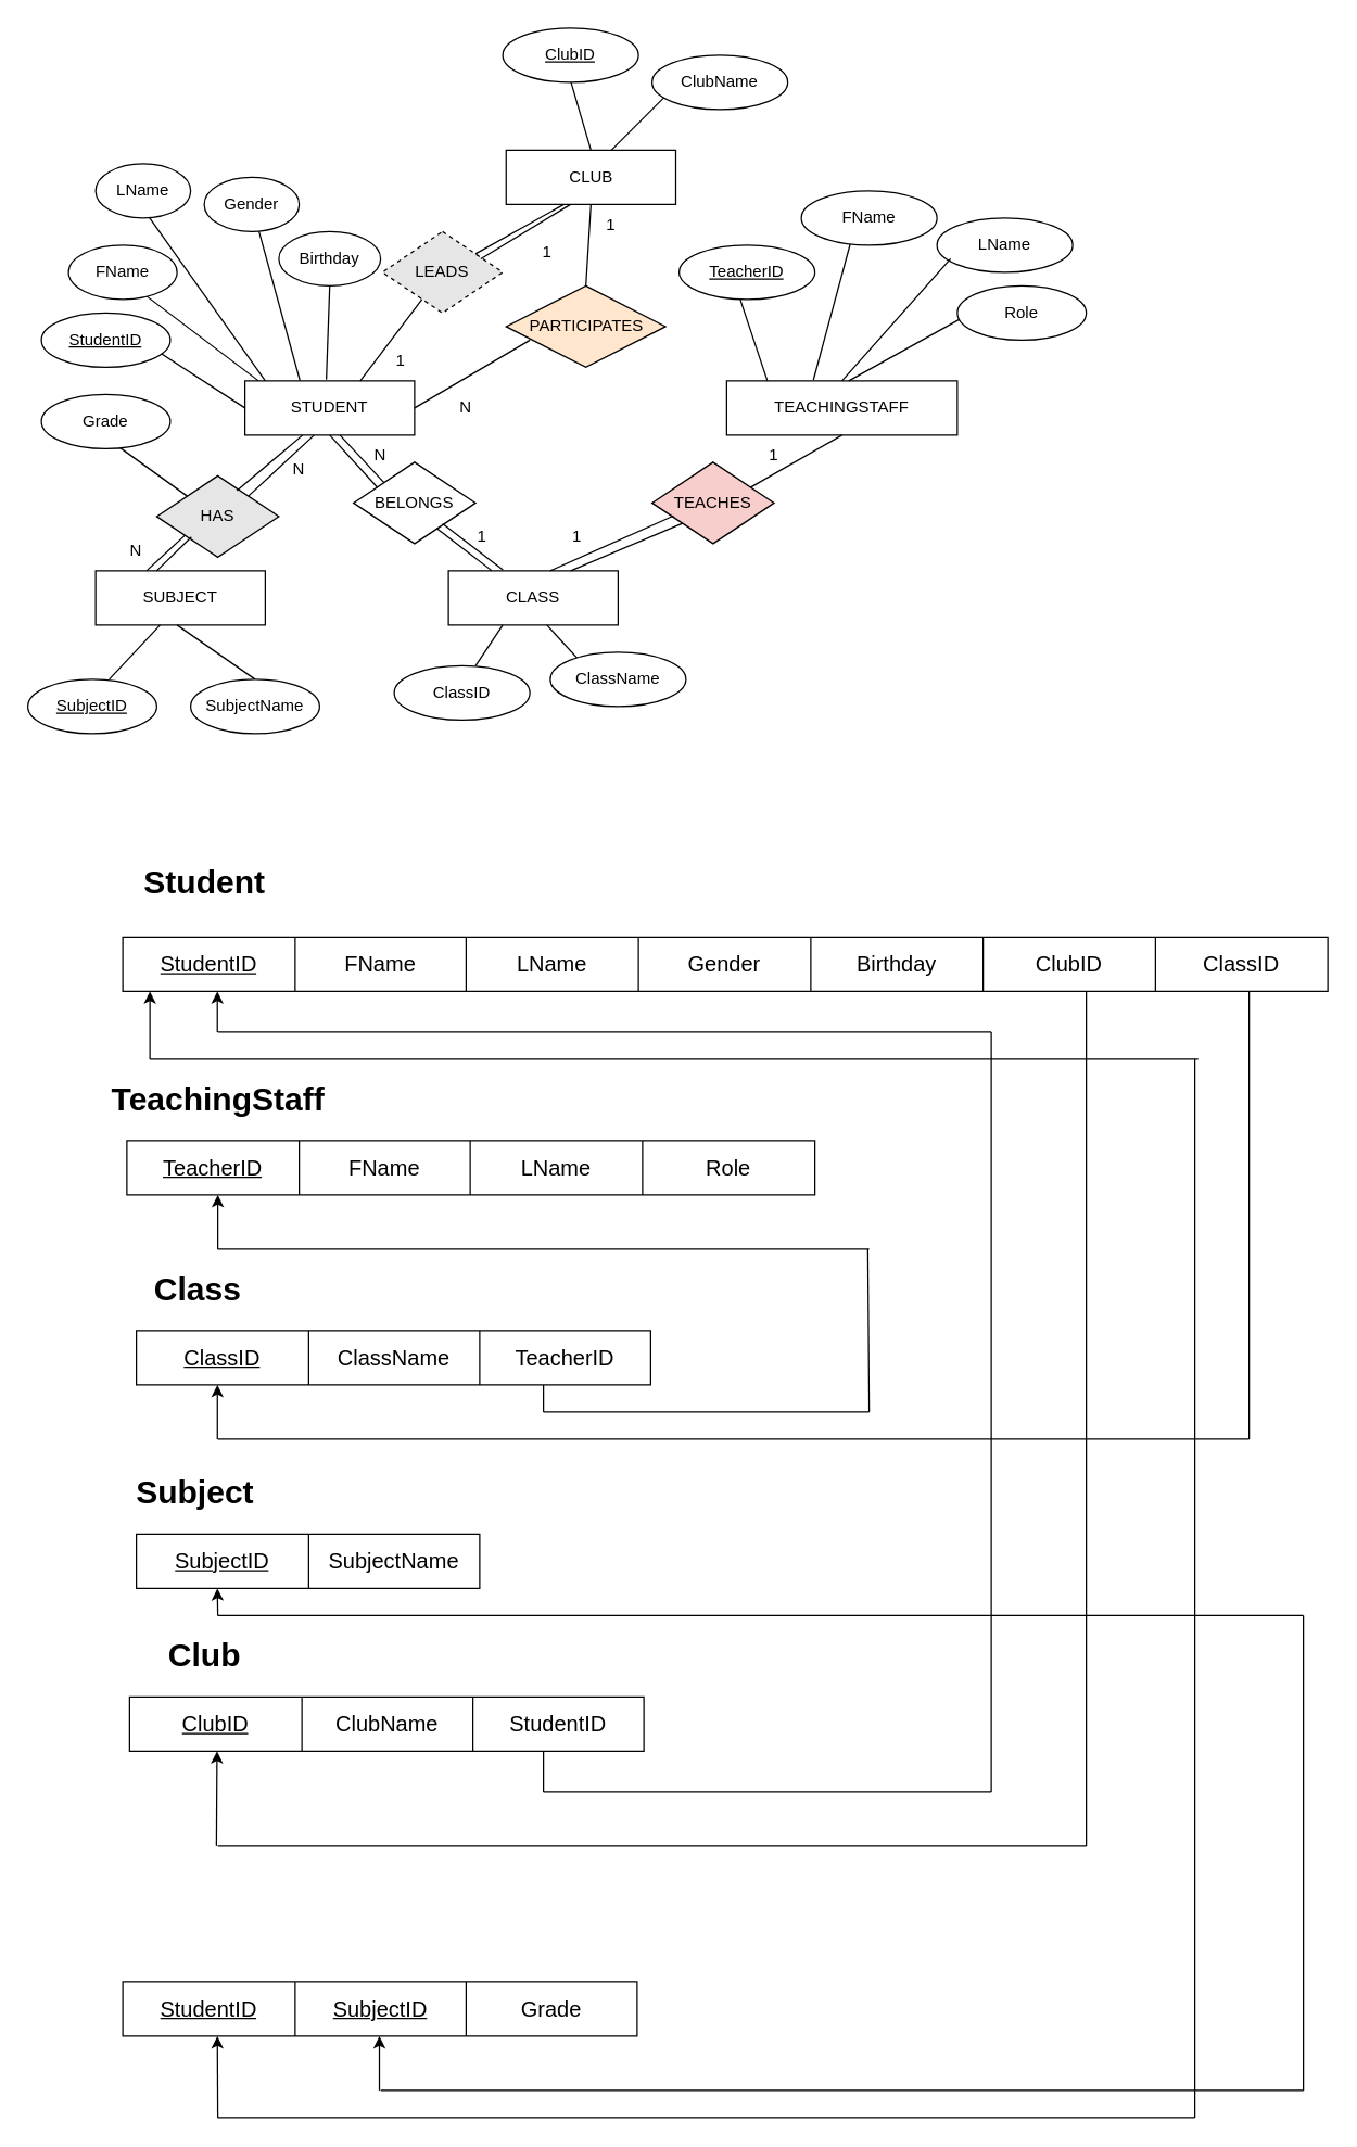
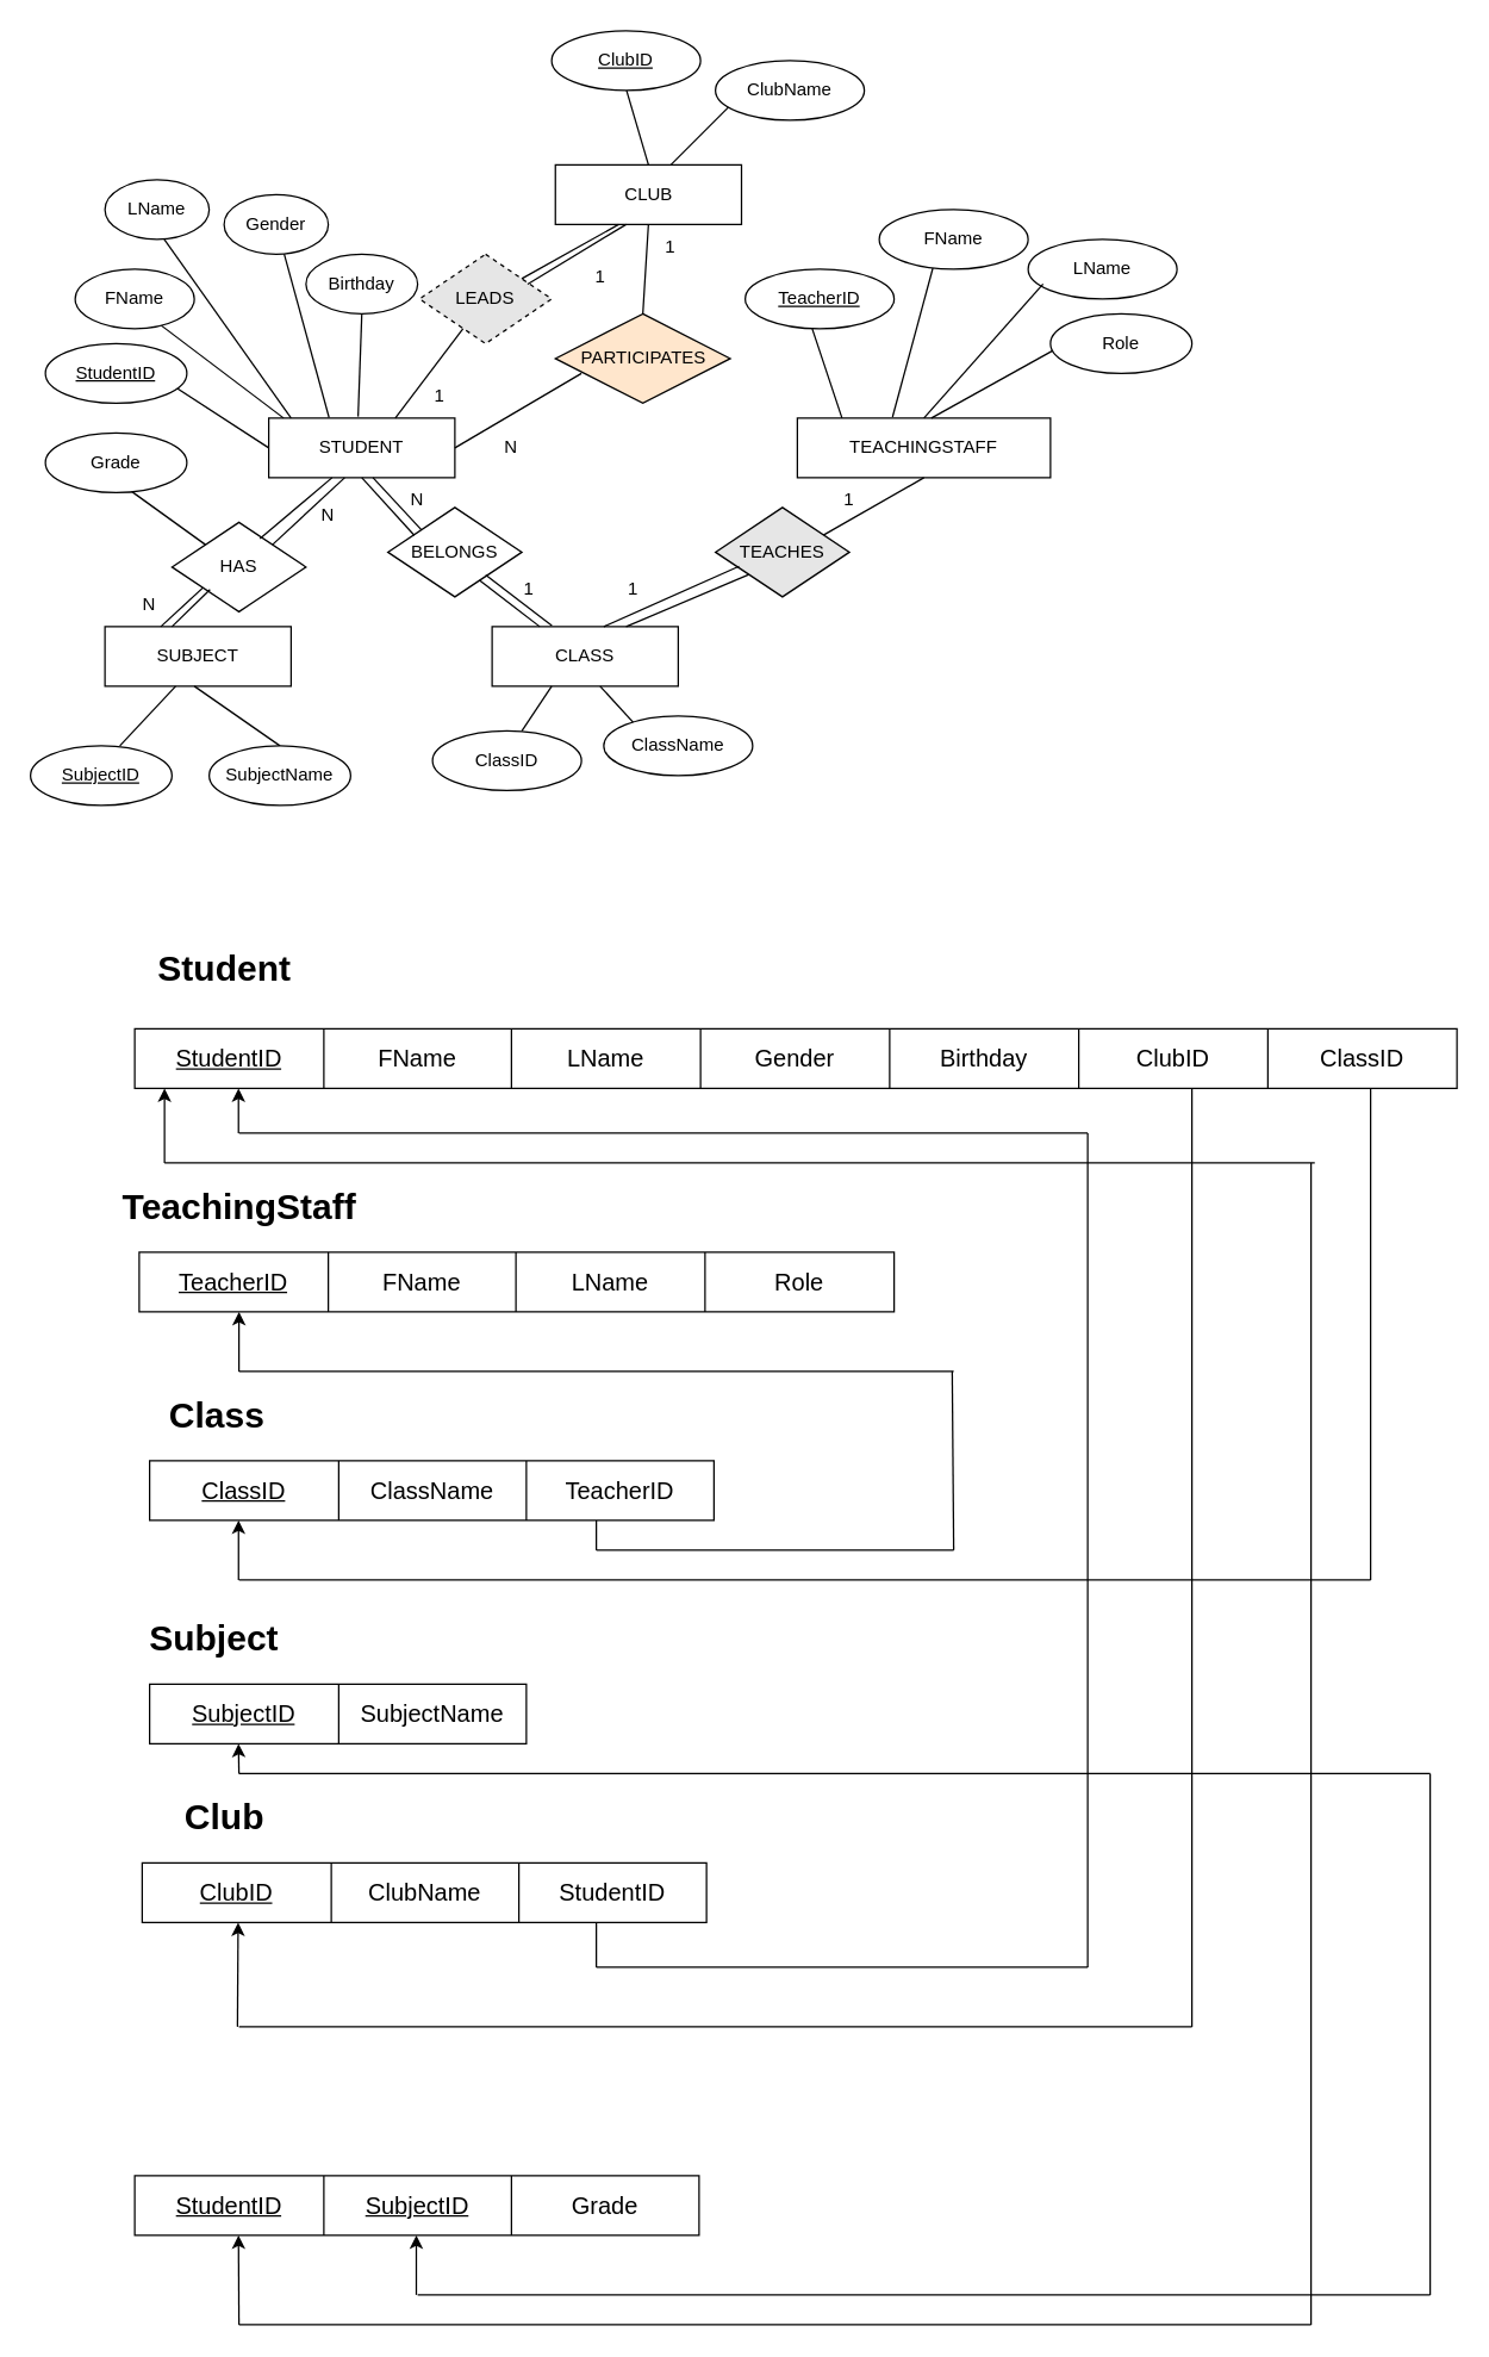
- <mxCell id="27" value="TEACHES" style="rhombus;whiteSpace=wrap;html=1;fillColor=#f8cecc;" vertex="1" parent="1"><mxGeometry x="480" y="340" width="90" height="60" as="geometry" /></mxCell>
+ <mxCell id="27" value="TEACHES" style="rhombus;whiteSpace=wrap;html=1;fillColor=#E6E6E6;" vertex="1" parent="1"><mxGeometry x="480" y="340" width="90" height="60" as="geometry" /></mxCell>
- <mxCell id="44" value="HAS" style="rhombus;whiteSpace=wrap;html=1;fillColor=#E6E6E6;" vertex="1" parent="1"><mxGeometry x="115" y="350" width="90" height="60" as="geometry" /></mxCell>
+ <mxCell id="44" value="HAS" style="rhombus;whiteSpace=wrap;html=1;fillColor=#ffffff;" vertex="1" parent="1"><mxGeometry x="115" y="350" width="90" height="60" as="geometry" /></mxCell>
